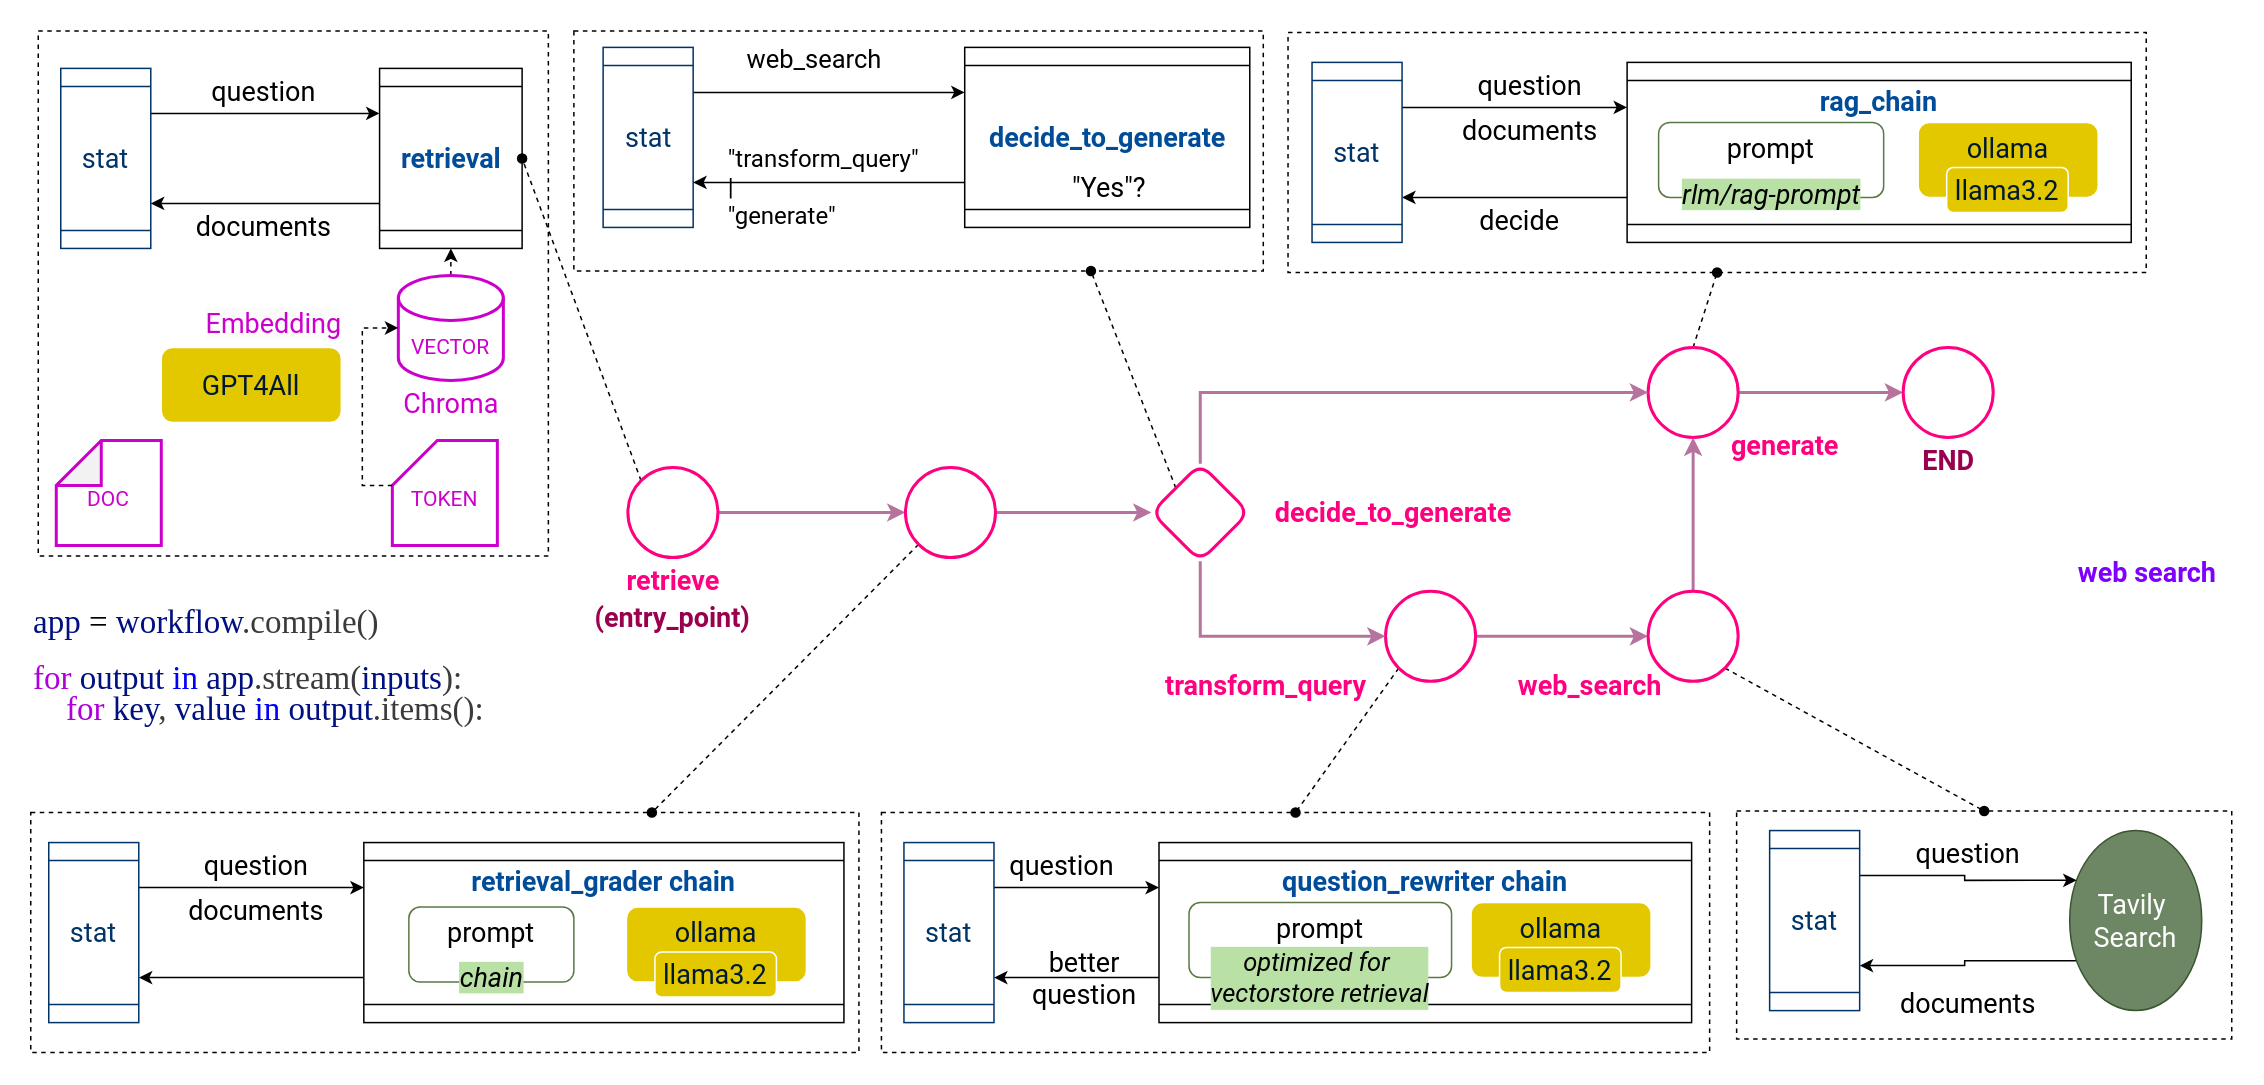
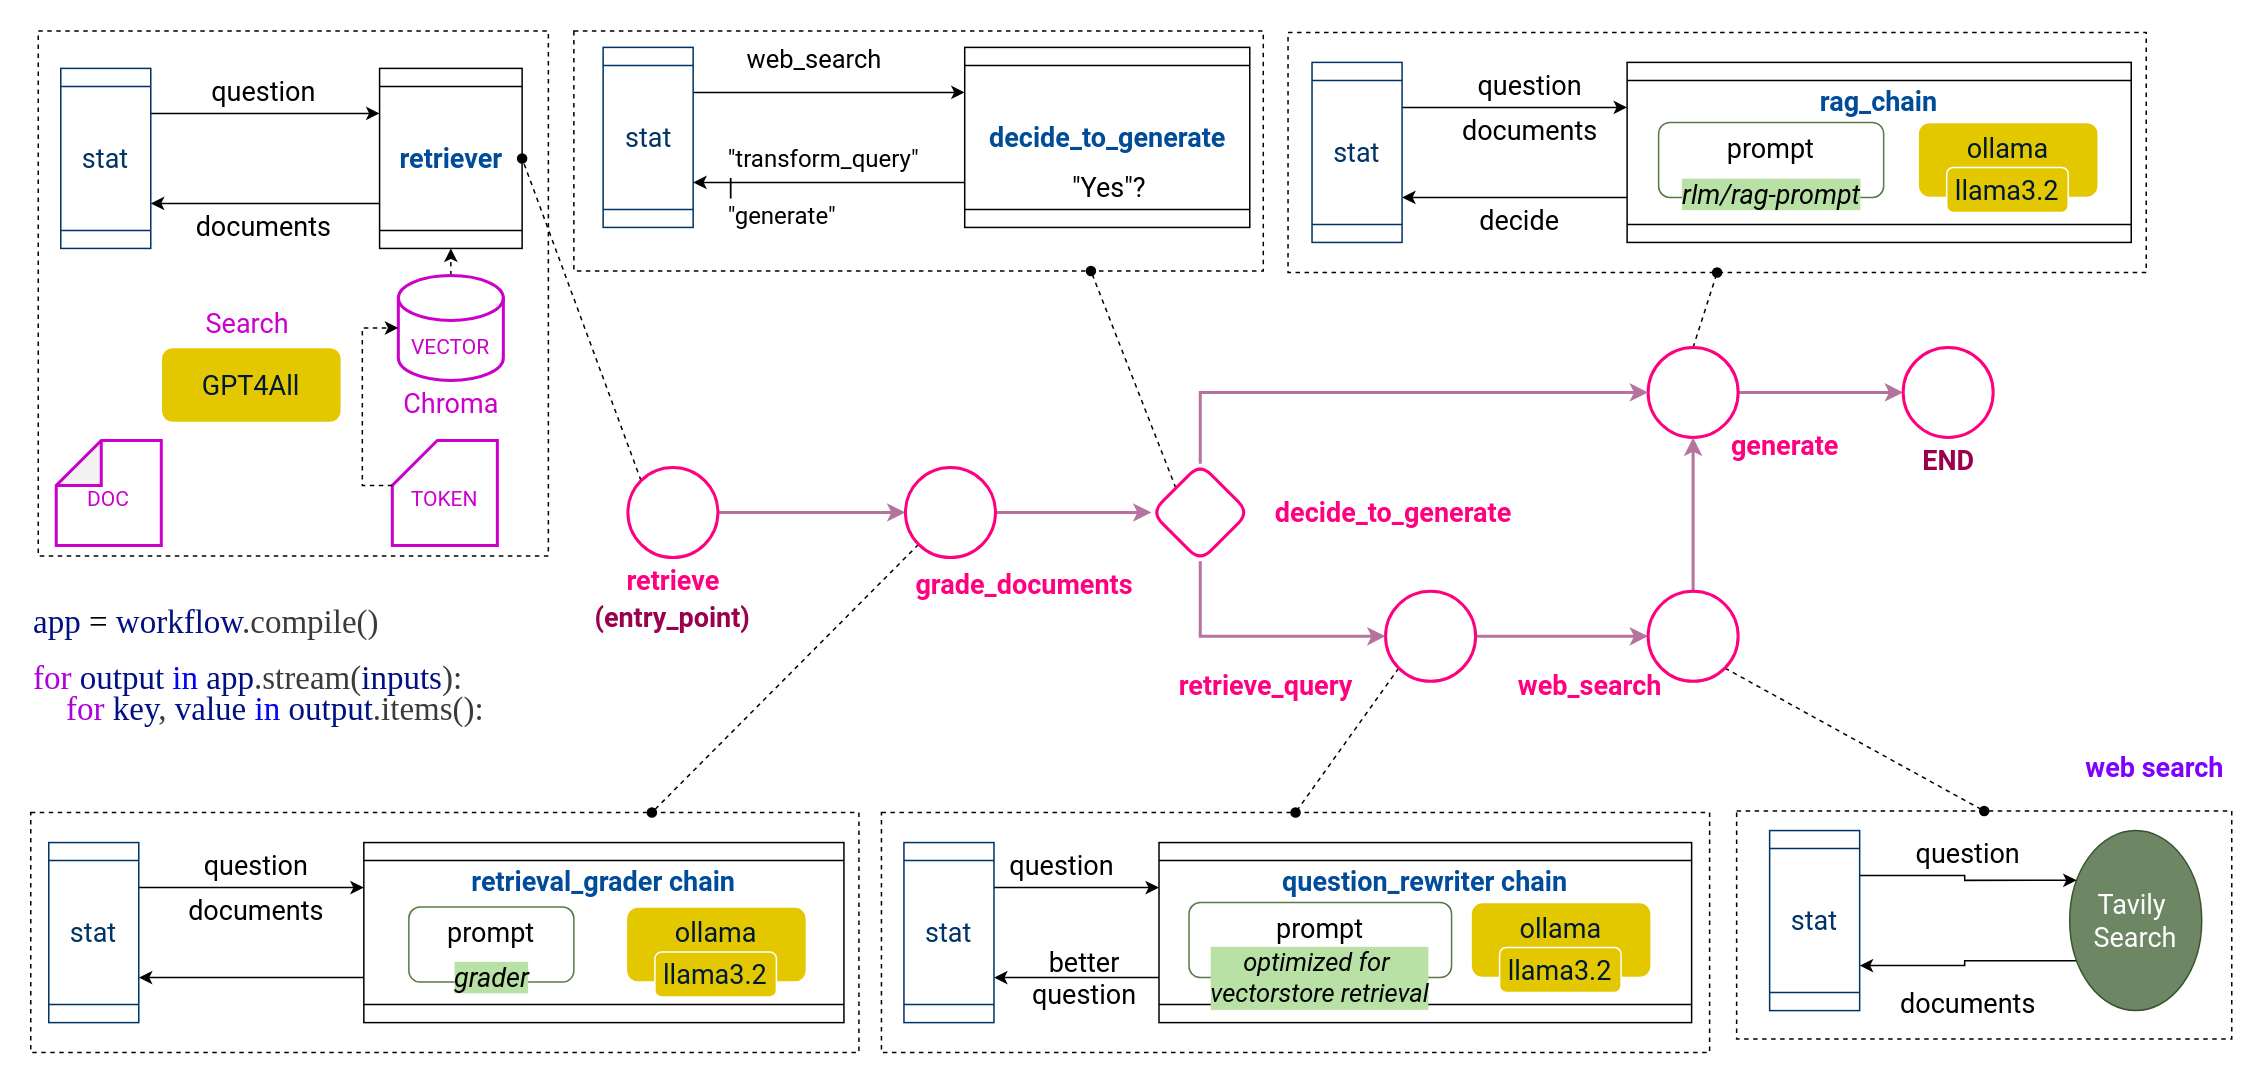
- <mxCell id="3" value="&lt;div style=&quot;line-height: 21px; white-space: pre; font-size: 18px;&quot;&gt;&lt;span style=&quot;font-size: 18px;&quot;&gt;retrieval&lt;/span&gt;&lt;/div&gt;" style="shape=process;whiteSpace=wrap;html=1;backgroundOutline=1;direction=south;fontFamily=Roboto;fontSize=18;fontColor=#004C99;labelBackgroundColor=none;fontStyle=1;" parent="1" vertex="1"><mxGeometry x="252.5" y="45" width="95" height="120" as="geometry" /></mxCell>
+ <mxCell id="3" value="&lt;div style=&quot;line-height: 21px; white-space: pre; font-size: 18px;&quot;&gt;&lt;span style=&quot;font-size: 18px;&quot;&gt;retriever&lt;/span&gt;&lt;/div&gt;" style="shape=process;whiteSpace=wrap;html=1;backgroundOutline=1;direction=south;fontFamily=Roboto;fontSize=18;fontColor=#004C99;labelBackgroundColor=none;fontStyle=1;" parent="1" vertex="1"><mxGeometry x="252.5" y="45" width="95" height="120" as="geometry" /></mxCell>
- <mxCell id="99" value="&lt;span style=&quot;color: rgb(204, 0, 204); font-size: 18px; font-style: normal; font-variant-ligatures: normal; font-variant-caps: normal; letter-spacing: normal; orphans: 2; text-align: right; text-indent: 0px; text-transform: none; widows: 2; word-spacing: 0px; -webkit-text-stroke-width: 0px; white-space: nowrap; background-color: rgb(251, 251, 251); text-decoration-thickness: initial; text-decoration-style: initial; text-decoration-color: initial; float: none; display: inline !important;&quot;&gt;Embedding&lt;/span&gt;" style="text;whiteSpace=wrap;html=1;fontStyle=0;fontFamily=Roboto;" parent="1" vertex="1"><mxGeometry x="135" y="198" width="140" height="50" as="geometry" /></mxCell>
+ <mxCell id="99" value="&lt;span style=&quot;color: rgb(204, 0, 204); font-size: 18px; font-style: normal; font-variant-ligatures: normal; font-variant-caps: normal; letter-spacing: normal; orphans: 2; text-align: right; text-indent: 0px; text-transform: none; widows: 2; word-spacing: 0px; -webkit-text-stroke-width: 0px; white-space: nowrap; background-color: rgb(251, 251, 251); text-decoration-thickness: initial; text-decoration-style: initial; text-decoration-color: initial; float: none; display: inline !important;&quot;&gt;Search&lt;/span&gt;" style="text;whiteSpace=wrap;html=1;fontStyle=0;fontFamily=Roboto;" parent="1" vertex="1"><mxGeometry x="135" y="198" width="140" height="50" as="geometry" /></mxCell>
- <mxCell id="93" value="web search" style="text;html=1;align=right;verticalAlign=middle;resizable=0;points=[];autosize=1;strokeColor=none;fillColor=none;fontSize=18;fontFamily=Roboto;labelBackgroundColor=none;fontColor=#7F00FF;fontStyle=1;" parent="1" vertex="1"><mxGeometry x="1368" y="361" width="110" height="40" as="geometry" /></mxCell>
+ <mxCell id="93" value="web search" style="text;html=1;align=right;verticalAlign=middle;resizable=0;points=[];autosize=1;strokeColor=none;fillColor=none;fontSize=18;fontFamily=Roboto;labelBackgroundColor=none;fontColor=#7F00FF;fontStyle=1;" parent="1" vertex="1"><mxGeometry x="1373" y="491" width="110" height="40" as="geometry" /></mxCell>
+ <mxCell id="33" value="&lt;div style=&quot;font-size: 18px; line-height: 21px; white-space-collapse: preserve;&quot;&gt;&lt;span style=&quot;font-size: 18px;&quot;&gt;grade_documents&lt;/span&gt;&lt;/div&gt;" style="text;html=1;align=center;verticalAlign=middle;resizable=0;points=[];autosize=1;strokeColor=none;fillColor=none;fontSize=18;fontFamily=Roboto;fontColor=#FF0080;labelBackgroundColor=none;fontStyle=1;" parent="1" vertex="1"><mxGeometry x="597" y="373.5" width="170" height="30" as="geometry" /></mxCell>
- <mxCell id="35" value="&lt;div style=&quot;font-size: 18px; line-height: 21px; white-space-collapse: preserve;&quot;&gt;&lt;span style=&quot;font-size: 18px;&quot;&gt;transform_query&lt;/span&gt;&lt;/div&gt;" style="text;html=1;align=center;verticalAlign=middle;resizable=0;points=[];autosize=1;strokeColor=none;fillColor=none;fontSize=18;fontFamily=Roboto;fontColor=#FF0080;labelBackgroundColor=none;fontStyle=1;" parent="1" vertex="1"><mxGeometry x="763" y="441" width="160" height="30" as="geometry" /></mxCell>
+ <mxCell id="35" value="&lt;div style=&quot;font-size: 18px; line-height: 21px; white-space-collapse: preserve;&quot;&gt;&lt;span style=&quot;font-size: 18px;&quot;&gt;retrieve_query&lt;/span&gt;&lt;/div&gt;" style="text;html=1;align=center;verticalAlign=middle;resizable=0;points=[];autosize=1;strokeColor=none;fillColor=none;fontSize=18;fontFamily=Roboto;fontColor=#FF0080;labelBackgroundColor=none;fontStyle=1;" parent="1" vertex="1"><mxGeometry x="763" y="441" width="160" height="30" as="geometry" /></mxCell>
- <mxCell id="59" value="&lt;div style=&quot;font-size: 18px; line-height: 21px; white-space-collapse: preserve;&quot;&gt;&lt;span style=&quot;font-size: 18px;&quot;&gt;chain&lt;/span&gt;&lt;/div&gt;" style="text;html=1;align=center;verticalAlign=middle;resizable=0;points=[];autosize=1;strokeColor=none;fillColor=none;fontFamily=Roboto;fontSize=18;labelBackgroundColor=#B9E0A5;fontColor=default;fontStyle=2;" parent="1" vertex="1"><mxGeometry x="292" y="636" width="70" height="30" as="geometry" /></mxCell>
+ <mxCell id="59" value="&lt;div style=&quot;font-size: 18px; line-height: 21px; white-space-collapse: preserve;&quot;&gt;&lt;span style=&quot;font-size: 18px;&quot;&gt;grader&lt;/span&gt;&lt;/div&gt;" style="text;html=1;align=center;verticalAlign=middle;resizable=0;points=[];autosize=1;strokeColor=none;fillColor=none;fontFamily=Roboto;fontSize=18;labelBackgroundColor=#B9E0A5;fontColor=default;fontStyle=2;" parent="1" vertex="1"><mxGeometry x="292" y="636" width="70" height="30" as="geometry" /></mxCell>
